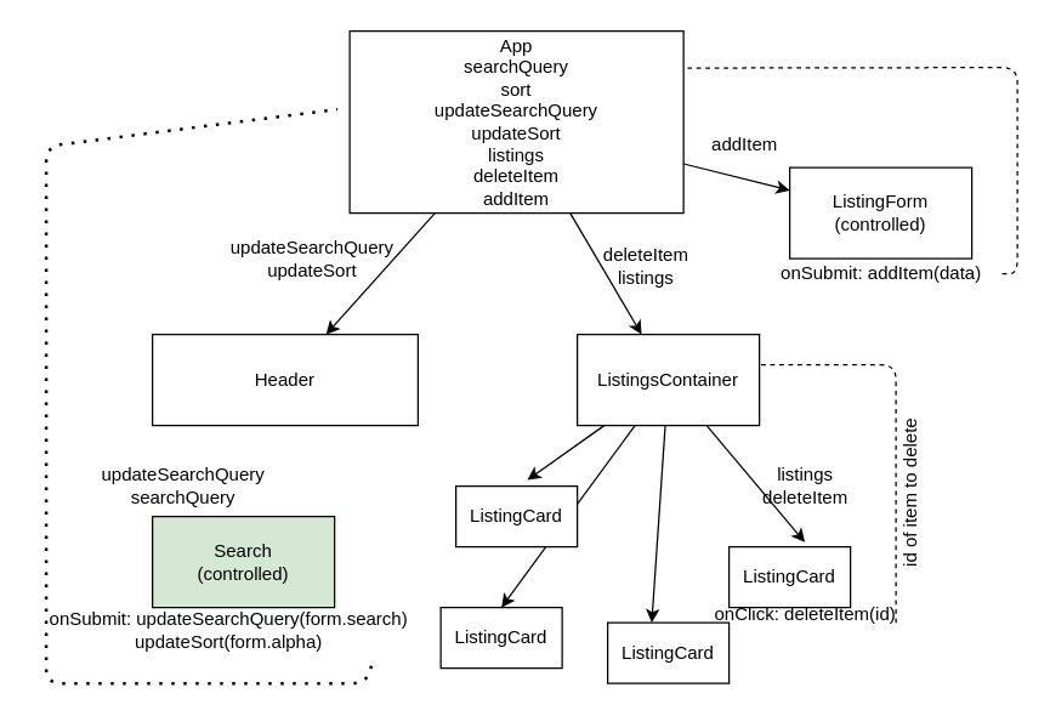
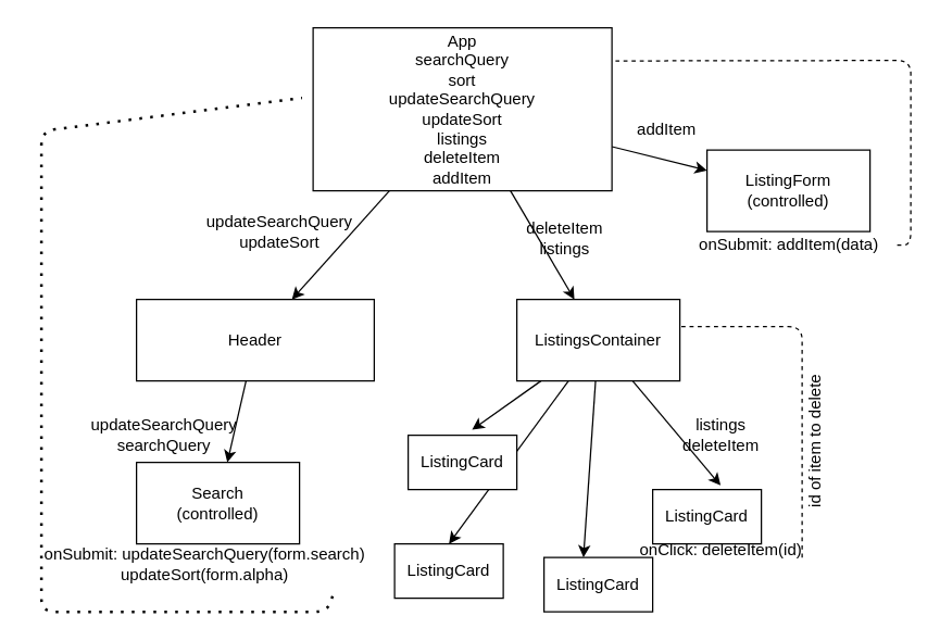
- <mxCell id="24" value="deleteItem&lt;br&gt;listings" style="text;html=1;align=center;verticalAlign=middle;resizable=0;points=[];autosize=1;strokeColor=none;fillColor=none;" vertex="1" parent="1"><mxGeometry x="385" y="155" width="80" height="40" as="geometry" /></mxCell>
+ <mxCell id="24" value="deleteItem&lt;br&gt;listings" style="text;html=1;align=center;verticalAlign=middle;resizable=0;points=[];autosize=1;strokeColor=none;fillColor=none;" vertex="1" parent="1"><mxGeometry x="375" y="155" width="80" height="40" as="geometry" /></mxCell>
+ <mxCell id="6" style="edgeStyle=none;html=1;" edge="1" parent="1" source="7" target="13"><mxGeometry relative="1" as="geometry" /></mxCell>
- <mxCell id="13" value="Search&lt;br&gt;(controlled)" style="whiteSpace=wrap;html=1;fillColor=#d5e8d4;" vertex="1" parent="1"><mxGeometry x="100" y="340" width="120" height="60" as="geometry" /></mxCell>
+ <mxCell id="13" value="Search&lt;br&gt;(controlled)" style="whiteSpace=wrap;html=1;" vertex="1" parent="1"><mxGeometry x="100" y="340" width="120" height="60" as="geometry" /></mxCell>
